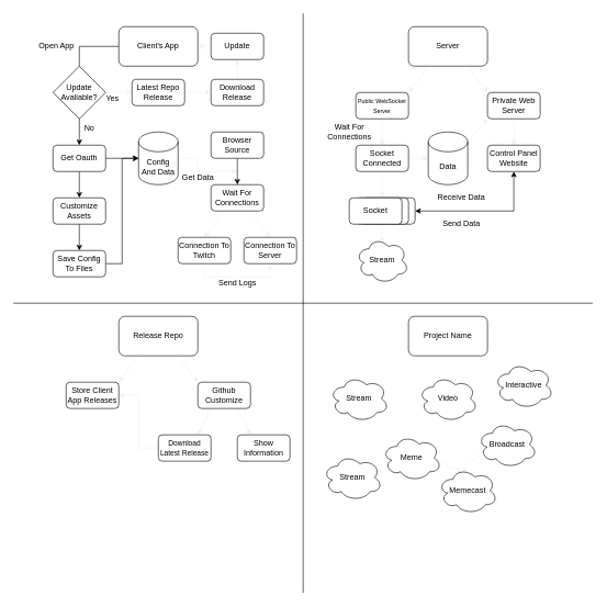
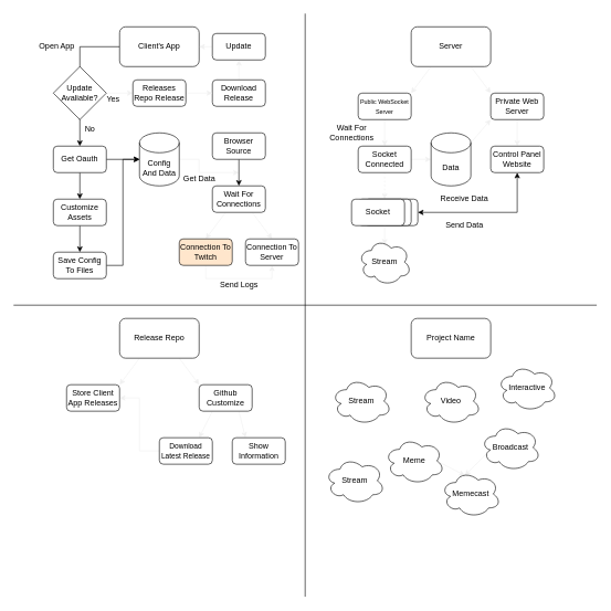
- <mxCell id="67" value="Latest Repo Release" style="rounded=1;whiteSpace=wrap;html=1;" vertex="1" parent="1"><mxGeometry x="200" y="120" width="80" height="40" as="geometry" /></mxCell>
+ <mxCell id="67" value="Releases Repo Release" style="rounded=1;whiteSpace=wrap;html=1;" vertex="1" parent="1"><mxGeometry x="200" y="120" width="80" height="40" as="geometry" /></mxCell>
- <mxCell id="23" value="Connection To Twitch" style="rounded=1;whiteSpace=wrap;html=1;" parent="1" vertex="1"><mxGeometry x="270" y="360" width="80" height="40" as="geometry" /></mxCell>
+ <mxCell id="23" value="Connection To Twitch" style="rounded=1;whiteSpace=wrap;html=1;fillColor=#ffe6cc;" parent="1" vertex="1"><mxGeometry x="270" y="360" width="80" height="40" as="geometry" /></mxCell>
- <mxCell id="63" value="Show Information" style="rounded=1;whiteSpace=wrap;html=1;" vertex="1" parent="1"><mxGeometry x="360" y="660" width="80" height="40" as="geometry" /></mxCell>
+ <mxCell id="63" value="Show Information" style="rounded=1;whiteSpace=wrap;html=1;" vertex="1" parent="1"><mxGeometry x="350" y="660" width="80" height="40" as="geometry" /></mxCell>
